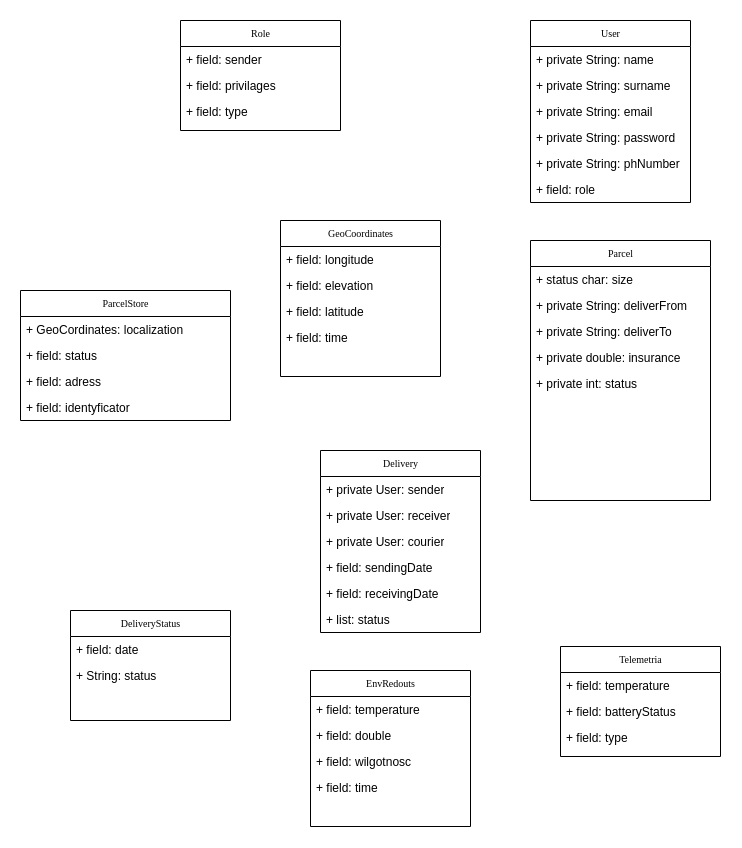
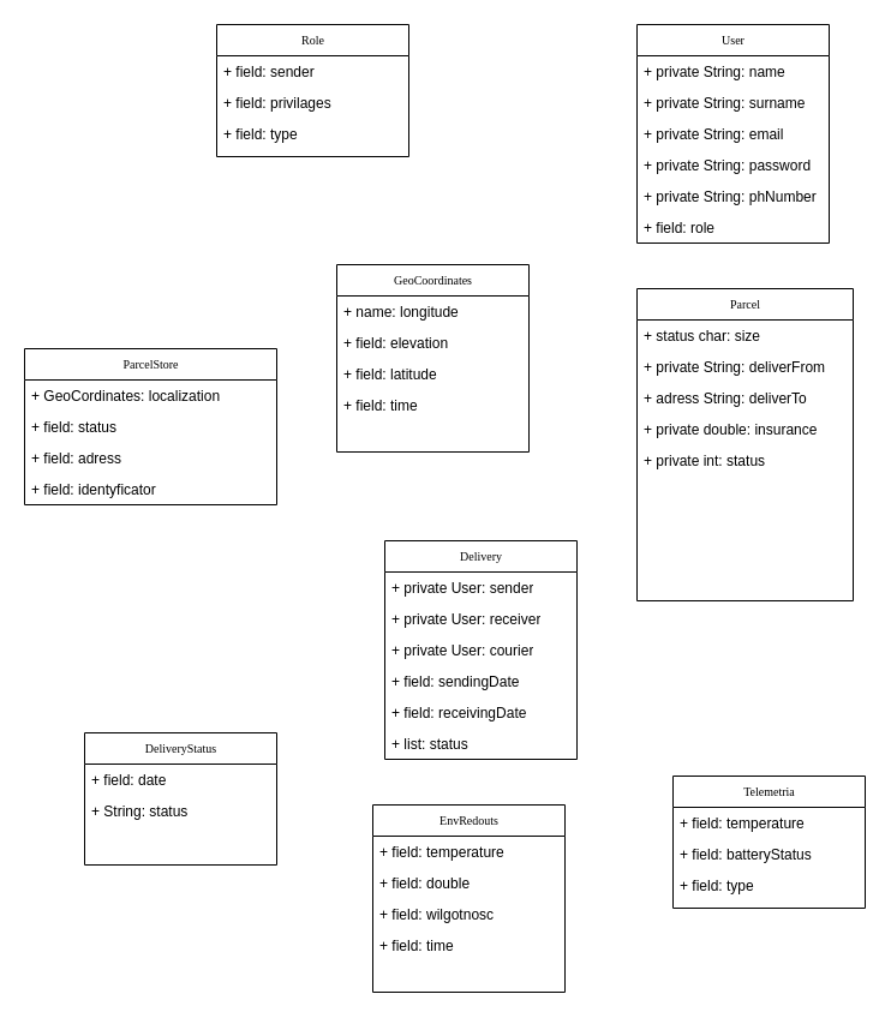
- <mxCell id="22" value="+ field: longitude" style="text;html=1;strokeColor=none;fillColor=none;align=left;verticalAlign=top;spacingLeft=4;spacingRight=4;whiteSpace=wrap;overflow=hidden;rotatable=0;points=[[0,0.5],[1,0.5]];portConstraint=eastwest;" vertex="1" parent="21"><mxGeometry y="26" width="160" height="26" as="geometry" /></mxCell>
+ <mxCell id="22" value="+ name: longitude" style="text;html=1;strokeColor=none;fillColor=none;align=left;verticalAlign=top;spacingLeft=4;spacingRight=4;whiteSpace=wrap;overflow=hidden;rotatable=0;points=[[0,0.5],[1,0.5]];portConstraint=eastwest;" vertex="1" parent="21"><mxGeometry y="26" width="160" height="26" as="geometry" /></mxCell>
- <mxCell id="13" value="+ private String: deliverTo" style="text;html=1;strokeColor=none;fillColor=none;align=left;verticalAlign=top;spacingLeft=4;spacingRight=4;whiteSpace=wrap;overflow=hidden;rotatable=0;points=[[0,0.5],[1,0.5]];portConstraint=eastwest;" vertex="1" parent="10"><mxGeometry y="78" width="180" height="26" as="geometry" /></mxCell>
+ <mxCell id="13" value="+ adress String: deliverTo" style="text;html=1;strokeColor=none;fillColor=none;align=left;verticalAlign=top;spacingLeft=4;spacingRight=4;whiteSpace=wrap;overflow=hidden;rotatable=0;points=[[0,0.5],[1,0.5]];portConstraint=eastwest;" vertex="1" parent="10"><mxGeometry y="78" width="180" height="26" as="geometry" /></mxCell>
